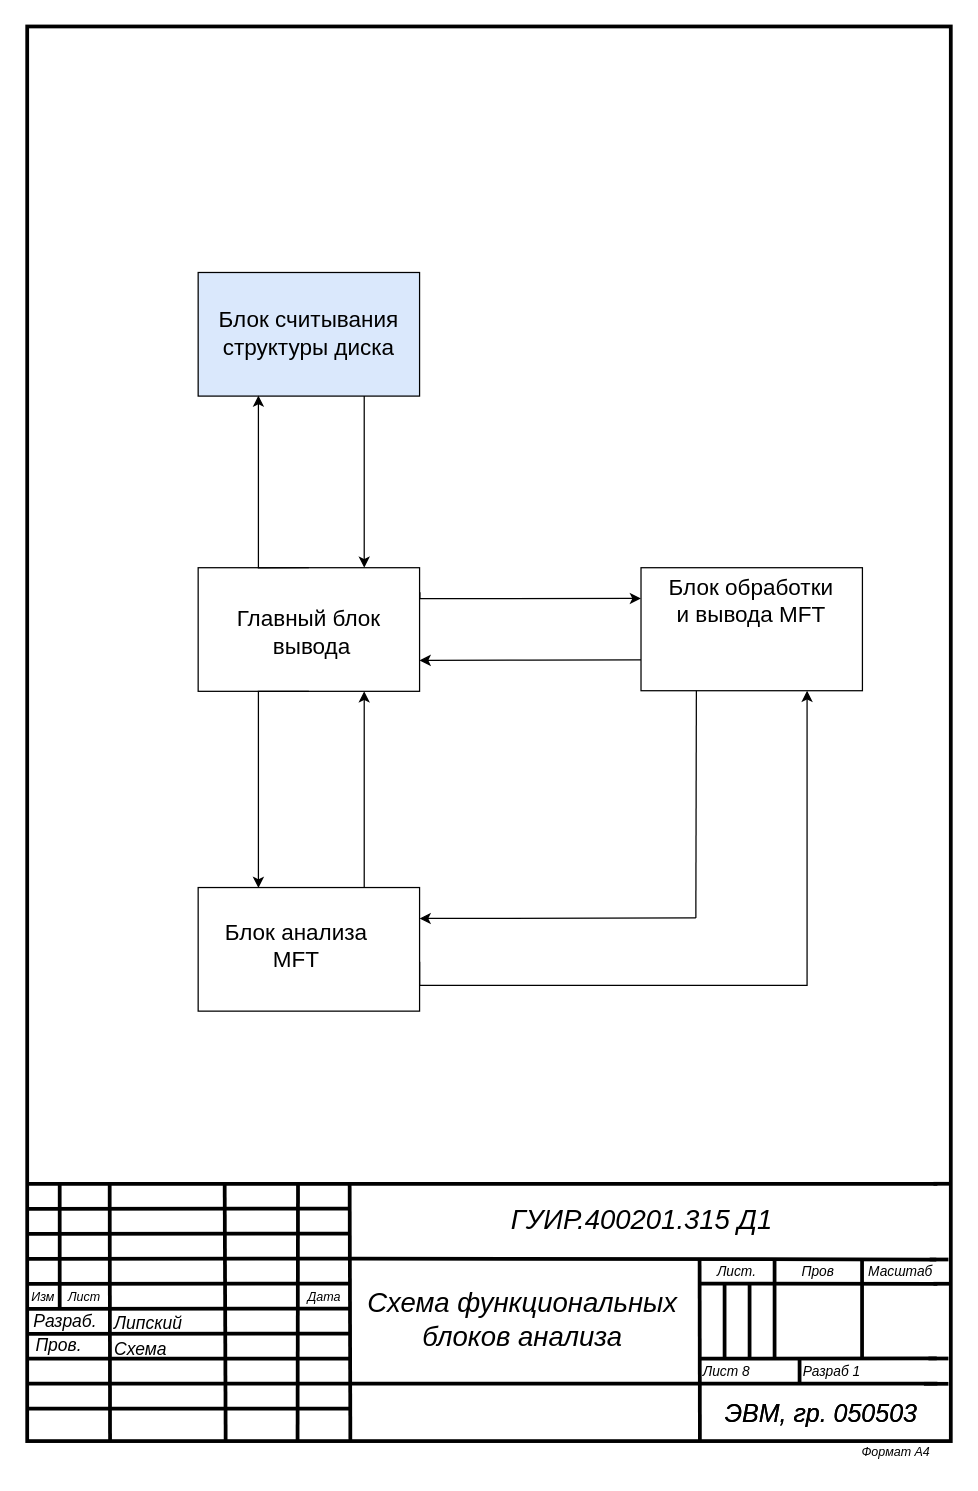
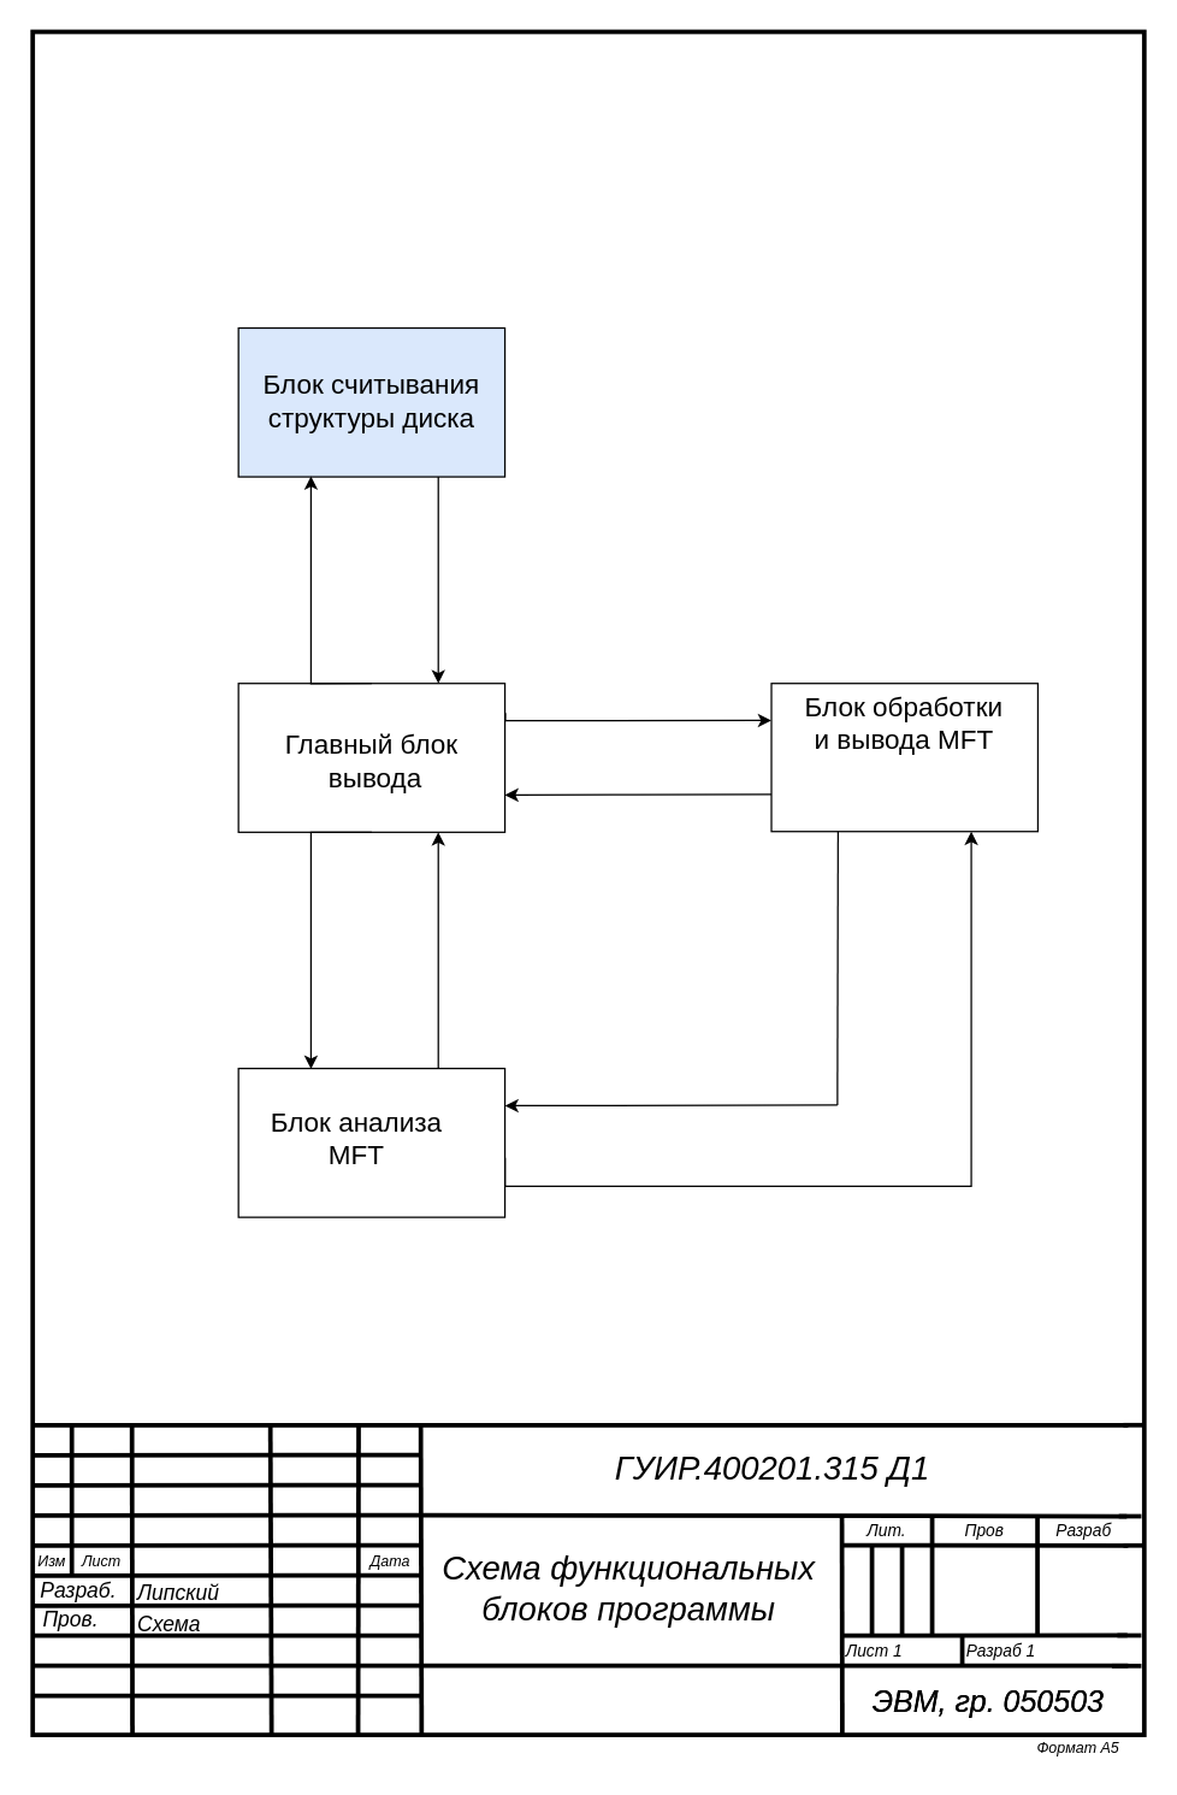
- <mxCell id="41" value="&lt;p style=&quot;align:center;margin-left:0;margin-right:0;margin-top:0px;margin-bottom:0px;text-indent:0;valign:middle;direction:ltr;&quot;&gt;&lt;font style=&quot;font-size:11px;font-family:Arial;color:#000000;direction:ltr;letter-spacing:0px;line-height:120%;opacity:1&quot;&gt;&lt;i&gt;Лист&lt;/i&gt;&lt;/font&gt;&lt;font style=&quot;font-size:11px;font-family:Arial;color:#000000;direction:ltr;letter-spacing:0px;line-height:120%;opacity:1&quot;&gt;&lt;i&gt;.&lt;br/&gt;&lt;/i&gt;&lt;/font&gt;&lt;/p&gt;" style="verticalAlign=middle;align=center;vsdxID=171;fillColor=none;gradientColor=none;shape=stencil(nZBLDoAgDERP0z3SIyjew0SURgSD+Lu9kMZoXLhwN9O+tukAlrNpJg1SzDH4QW/URgNYgZTkjA4UkwJUgGXng+6DX1zLfmoymdXo17xh5zmRJ6Q42BWCfc2oJfdAr+Yv+AP9Cb7OJ3H/2JG1HNGz/84klThPVCc=);strokeColor=none;strokeWidth=3;spacingTop=-1;spacingBottom=-1;spacingLeft=-1;spacingRight=-1;labelBackgroundColor=none;rounded=0;html=1;whiteSpace=wrap;" vertex="1" parent="1"><mxGeometry x="561" y="1008.56" width="56" height="16" as="geometry" /></mxCell>
+ <mxCell id="41" value="&lt;p style=&quot;align:center;margin-left:0;margin-right:0;margin-top:0px;margin-bottom:0px;text-indent:0;valign:middle;direction:ltr;&quot;&gt;&lt;font style=&quot;font-size:11px;font-family:Arial;color:#000000;direction:ltr;letter-spacing:0px;line-height:120%;opacity:1&quot;&gt;&lt;i&gt;Лит&lt;/i&gt;&lt;/font&gt;&lt;font style=&quot;font-size:11px;font-family:Arial;color:#000000;direction:ltr;letter-spacing:0px;line-height:120%;opacity:1&quot;&gt;&lt;i&gt;.&lt;br/&gt;&lt;/i&gt;&lt;/font&gt;&lt;/p&gt;" style="verticalAlign=middle;align=center;vsdxID=171;fillColor=none;gradientColor=none;shape=stencil(nZBLDoAgDERP0z3SIyjew0SURgSD+Lu9kMZoXLhwN9O+tukAlrNpJg1SzDH4QW/URgNYgZTkjA4UkwJUgGXng+6DX1zLfmoymdXo17xh5zmRJ6Q42BWCfc2oJfdAr+Yv+AP9Cb7OJ3H/2JG1HNGz/84klThPVCc=);strokeColor=none;strokeWidth=3;spacingTop=-1;spacingBottom=-1;spacingLeft=-1;spacingRight=-1;labelBackgroundColor=none;rounded=0;html=1;whiteSpace=wrap;" vertex="1" parent="1"><mxGeometry x="561" y="1008.56" width="56" height="16" as="geometry" /></mxCell>
- <mxCell id="43" value="&lt;font style=&quot;font-size:11px;font-family:Arial;color:#000000;direction:ltr;letter-spacing:0px;line-height:120%;opacity:1&quot;&gt;&lt;i&gt;Масштаб&lt;br/&gt;&lt;/i&gt;&lt;/font&gt;" style="verticalAlign=middle;align=center;vsdxID=173;fillColor=none;gradientColor=none;shape=stencil(nZBLDoAgDERP0z3SIyjew0SURgSD+Lu9kMZoXLhwN9O+tukAlrNpJg1SzDH4QW/URgNYgZTkjA4UkwJUgGXng+6DX1zLfmoymdXo17xh5zmRJ6Q42BWCfc2oJfdAr+Yv+AP9Cb7OJ3H/2JG1HNGz/84klThPVCc=);strokeColor=none;strokeWidth=3;spacingTop=-1;spacingBottom=-1;spacingLeft=-1;spacingRight=-1;labelBackgroundColor=none;rounded=0;html=1;whiteSpace=wrap;" vertex="1" parent="1"><mxGeometry x="691" y="1008.56" width="58.35" height="16" as="geometry" /></mxCell>
+ <mxCell id="43" value="&lt;font style=&quot;font-size:11px;font-family:Arial;color:#000000;direction:ltr;letter-spacing:0px;line-height:120%;opacity:1&quot;&gt;&lt;i&gt;Разраб&lt;br/&gt;&lt;/i&gt;&lt;/font&gt;" style="verticalAlign=middle;align=center;vsdxID=173;fillColor=none;gradientColor=none;shape=stencil(nZBLDoAgDERP0z3SIyjew0SURgSD+Lu9kMZoXLhwN9O+tukAlrNpJg1SzDH4QW/URgNYgZTkjA4UkwJUgGXng+6DX1zLfmoymdXo17xh5zmRJ6Q42BWCfc2oJfdAr+Yv+AP9Cb7OJ3H/2JG1HNGz/84klThPVCc=);strokeColor=none;strokeWidth=3;spacingTop=-1;spacingBottom=-1;spacingLeft=-1;spacingRight=-1;labelBackgroundColor=none;rounded=0;html=1;whiteSpace=wrap;" vertex="1" parent="1"><mxGeometry x="691" y="1008.56" width="58.35" height="16" as="geometry" /></mxCell>
- <mxCell id="51" value="&lt;font face=&quot;arial&quot;&gt;&lt;span style=&quot;font-size: 22px&quot;&gt;&lt;i&gt;Схема функциональных&lt;br&gt;блоков анализа&lt;br&gt;&lt;/i&gt;&lt;/span&gt;&lt;/font&gt;" style="text;whiteSpace=wrap;html=1;fontSize=20;fontFamily=Verdana;align=center;labelBackgroundColor=none;verticalAlign=middle;strokeWidth=3;" vertex="1" parent="1"><mxGeometry x="280" y="1005.61" width="275" height="100" as="geometry" /></mxCell>
+ <mxCell id="51" value="&lt;font face=&quot;arial&quot;&gt;&lt;span style=&quot;font-size: 22px&quot;&gt;&lt;i&gt;Схема функциональных&lt;br&gt;блоков программы&lt;br&gt;&lt;/i&gt;&lt;/span&gt;&lt;/font&gt;" style="text;whiteSpace=wrap;html=1;fontSize=20;fontFamily=Verdana;align=center;labelBackgroundColor=none;verticalAlign=middle;strokeWidth=3;" vertex="1" parent="1"><mxGeometry x="280" y="1005.61" width="275" height="100" as="geometry" /></mxCell>
- <mxCell id="44" value="&lt;p style=&quot;margin-left: 0 ; margin-right: 0 ; margin-top: 0px ; margin-bottom: 0px ; text-indent: 0 ; direction: ltr&quot;&gt;&lt;font style=&quot;font-size: 11px ; font-family: &amp;#34;arial&amp;#34; ; color: #000000 ; direction: ltr ; letter-spacing: 0px ; line-height: 120% ; opacity: 1&quot;&gt;&lt;i&gt;Лист 8&lt;/i&gt;&lt;/font&gt;&lt;font style=&quot;font-size: 11px ; font-family: &amp;#34;arial&amp;#34; ; color: #000000 ; direction: ltr ; letter-spacing: 0px ; line-height: 120% ; opacity: 1&quot;&gt;&lt;i&gt;&amp;nbsp;&lt;br&gt;&lt;/i&gt;&lt;/font&gt;&lt;/p&gt;" style="verticalAlign=middle;align=left;vsdxID=174;fillColor=none;gradientColor=none;shape=stencil(nZBLDoAgDERP0z3SIyjew0SURgSD+Lu9kMZoXLhwN9O+tukAlrNpJg1SzDH4QW/URgNYgZTkjA4UkwJUgGXng+6DX1zLfmoymdXo17xh5zmRJ6Q42BWCfc2oJfdAr+Yv+AP9Cb7OJ3H/2JG1HNGz/84klThPVCc=);strokeColor=none;strokeWidth=3;spacingTop=-1;spacingBottom=-1;spacingLeft=-1;spacingRight=-1;labelBackgroundColor=none;rounded=0;html=1;whiteSpace=wrap;" vertex="1" parent="1"><mxGeometry x="561" y="1088.56" width="132.8" height="16" as="geometry" /></mxCell>
+ <mxCell id="44" value="&lt;p style=&quot;margin-left: 0 ; margin-right: 0 ; margin-top: 0px ; margin-bottom: 0px ; text-indent: 0 ; direction: ltr&quot;&gt;&lt;font style=&quot;font-size: 11px ; font-family: &amp;#34;arial&amp;#34; ; color: #000000 ; direction: ltr ; letter-spacing: 0px ; line-height: 120% ; opacity: 1&quot;&gt;&lt;i&gt;Лист 1&lt;/i&gt;&lt;/font&gt;&lt;font style=&quot;font-size: 11px ; font-family: &amp;#34;arial&amp;#34; ; color: #000000 ; direction: ltr ; letter-spacing: 0px ; line-height: 120% ; opacity: 1&quot;&gt;&lt;i&gt;&amp;nbsp;&lt;br&gt;&lt;/i&gt;&lt;/font&gt;&lt;/p&gt;" style="verticalAlign=middle;align=left;vsdxID=174;fillColor=none;gradientColor=none;shape=stencil(nZBLDoAgDERP0z3SIyjew0SURgSD+Lu9kMZoXLhwN9O+tukAlrNpJg1SzDH4QW/URgNYgZTkjA4UkwJUgGXng+6DX1zLfmoymdXo17xh5zmRJ6Q42BWCfc2oJfdAr+Yv+AP9Cb7OJ3H/2JG1HNGz/84klThPVCc=);strokeColor=none;strokeWidth=3;spacingTop=-1;spacingBottom=-1;spacingLeft=-1;spacingRight=-1;labelBackgroundColor=none;rounded=0;html=1;whiteSpace=wrap;" vertex="1" parent="1"><mxGeometry x="561" y="1088.56" width="132.8" height="16" as="geometry" /></mxCell>
- <mxCell id="12" value="&lt;i style=&quot;font-family: &amp;#34;arial&amp;#34; ; font-weight: 400 ; letter-spacing: normal ; text-align: right ; text-indent: 0px ; text-transform: none ; word-spacing: 0px&quot;&gt;&lt;font style=&quot;font-size: 10px&quot;&gt;Формат А4&lt;/font&gt;&lt;/i&gt;" style="text;whiteSpace=wrap;html=1;fontSize=7;fontFamily=Verdana;labelBackgroundColor=none;verticalAlign=middle;" vertex="1" parent="1"><mxGeometry x="687" y="1150.68" width="59.05" height="19.68" as="geometry" /></mxCell>
+ <mxCell id="12" value="&lt;i style=&quot;font-family: &amp;#34;arial&amp;#34; ; font-weight: 400 ; letter-spacing: normal ; text-align: right ; text-indent: 0px ; text-transform: none ; word-spacing: 0px&quot;&gt;&lt;font style=&quot;font-size: 10px&quot;&gt;Формат А5&lt;/font&gt;&lt;/i&gt;" style="text;whiteSpace=wrap;html=1;fontSize=7;fontFamily=Verdana;labelBackgroundColor=none;verticalAlign=middle;" vertex="1" parent="1"><mxGeometry x="687" y="1150.68" width="59.05" height="19.68" as="geometry" /></mxCell>
